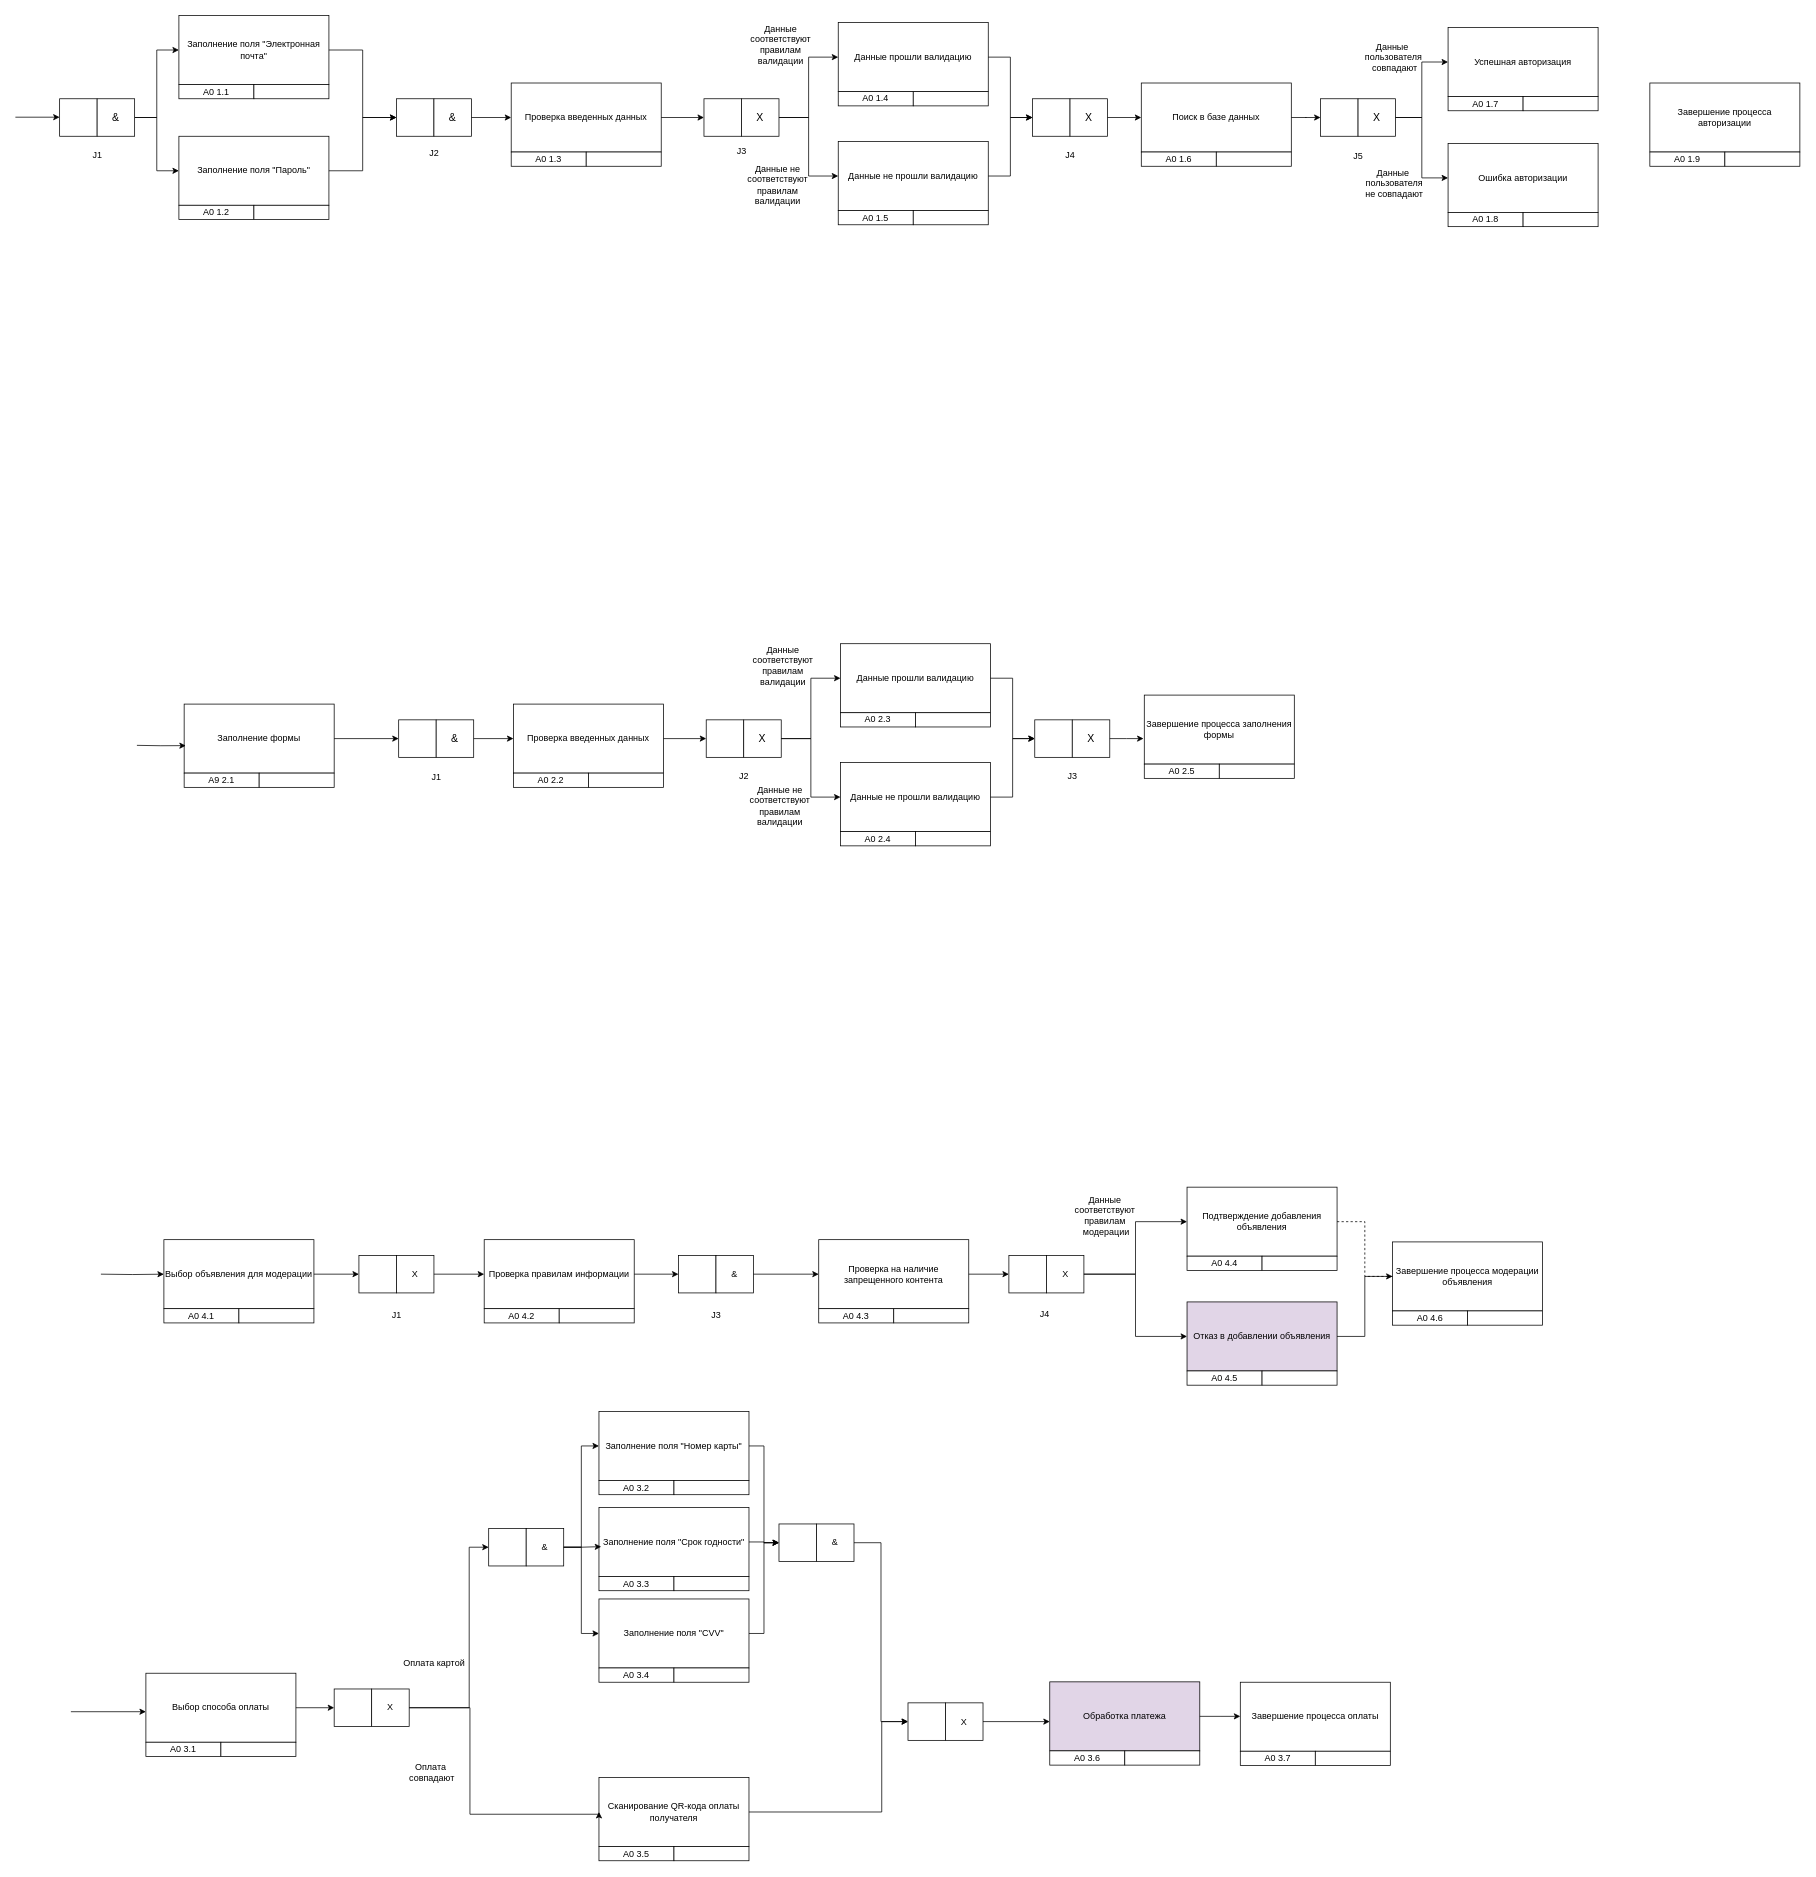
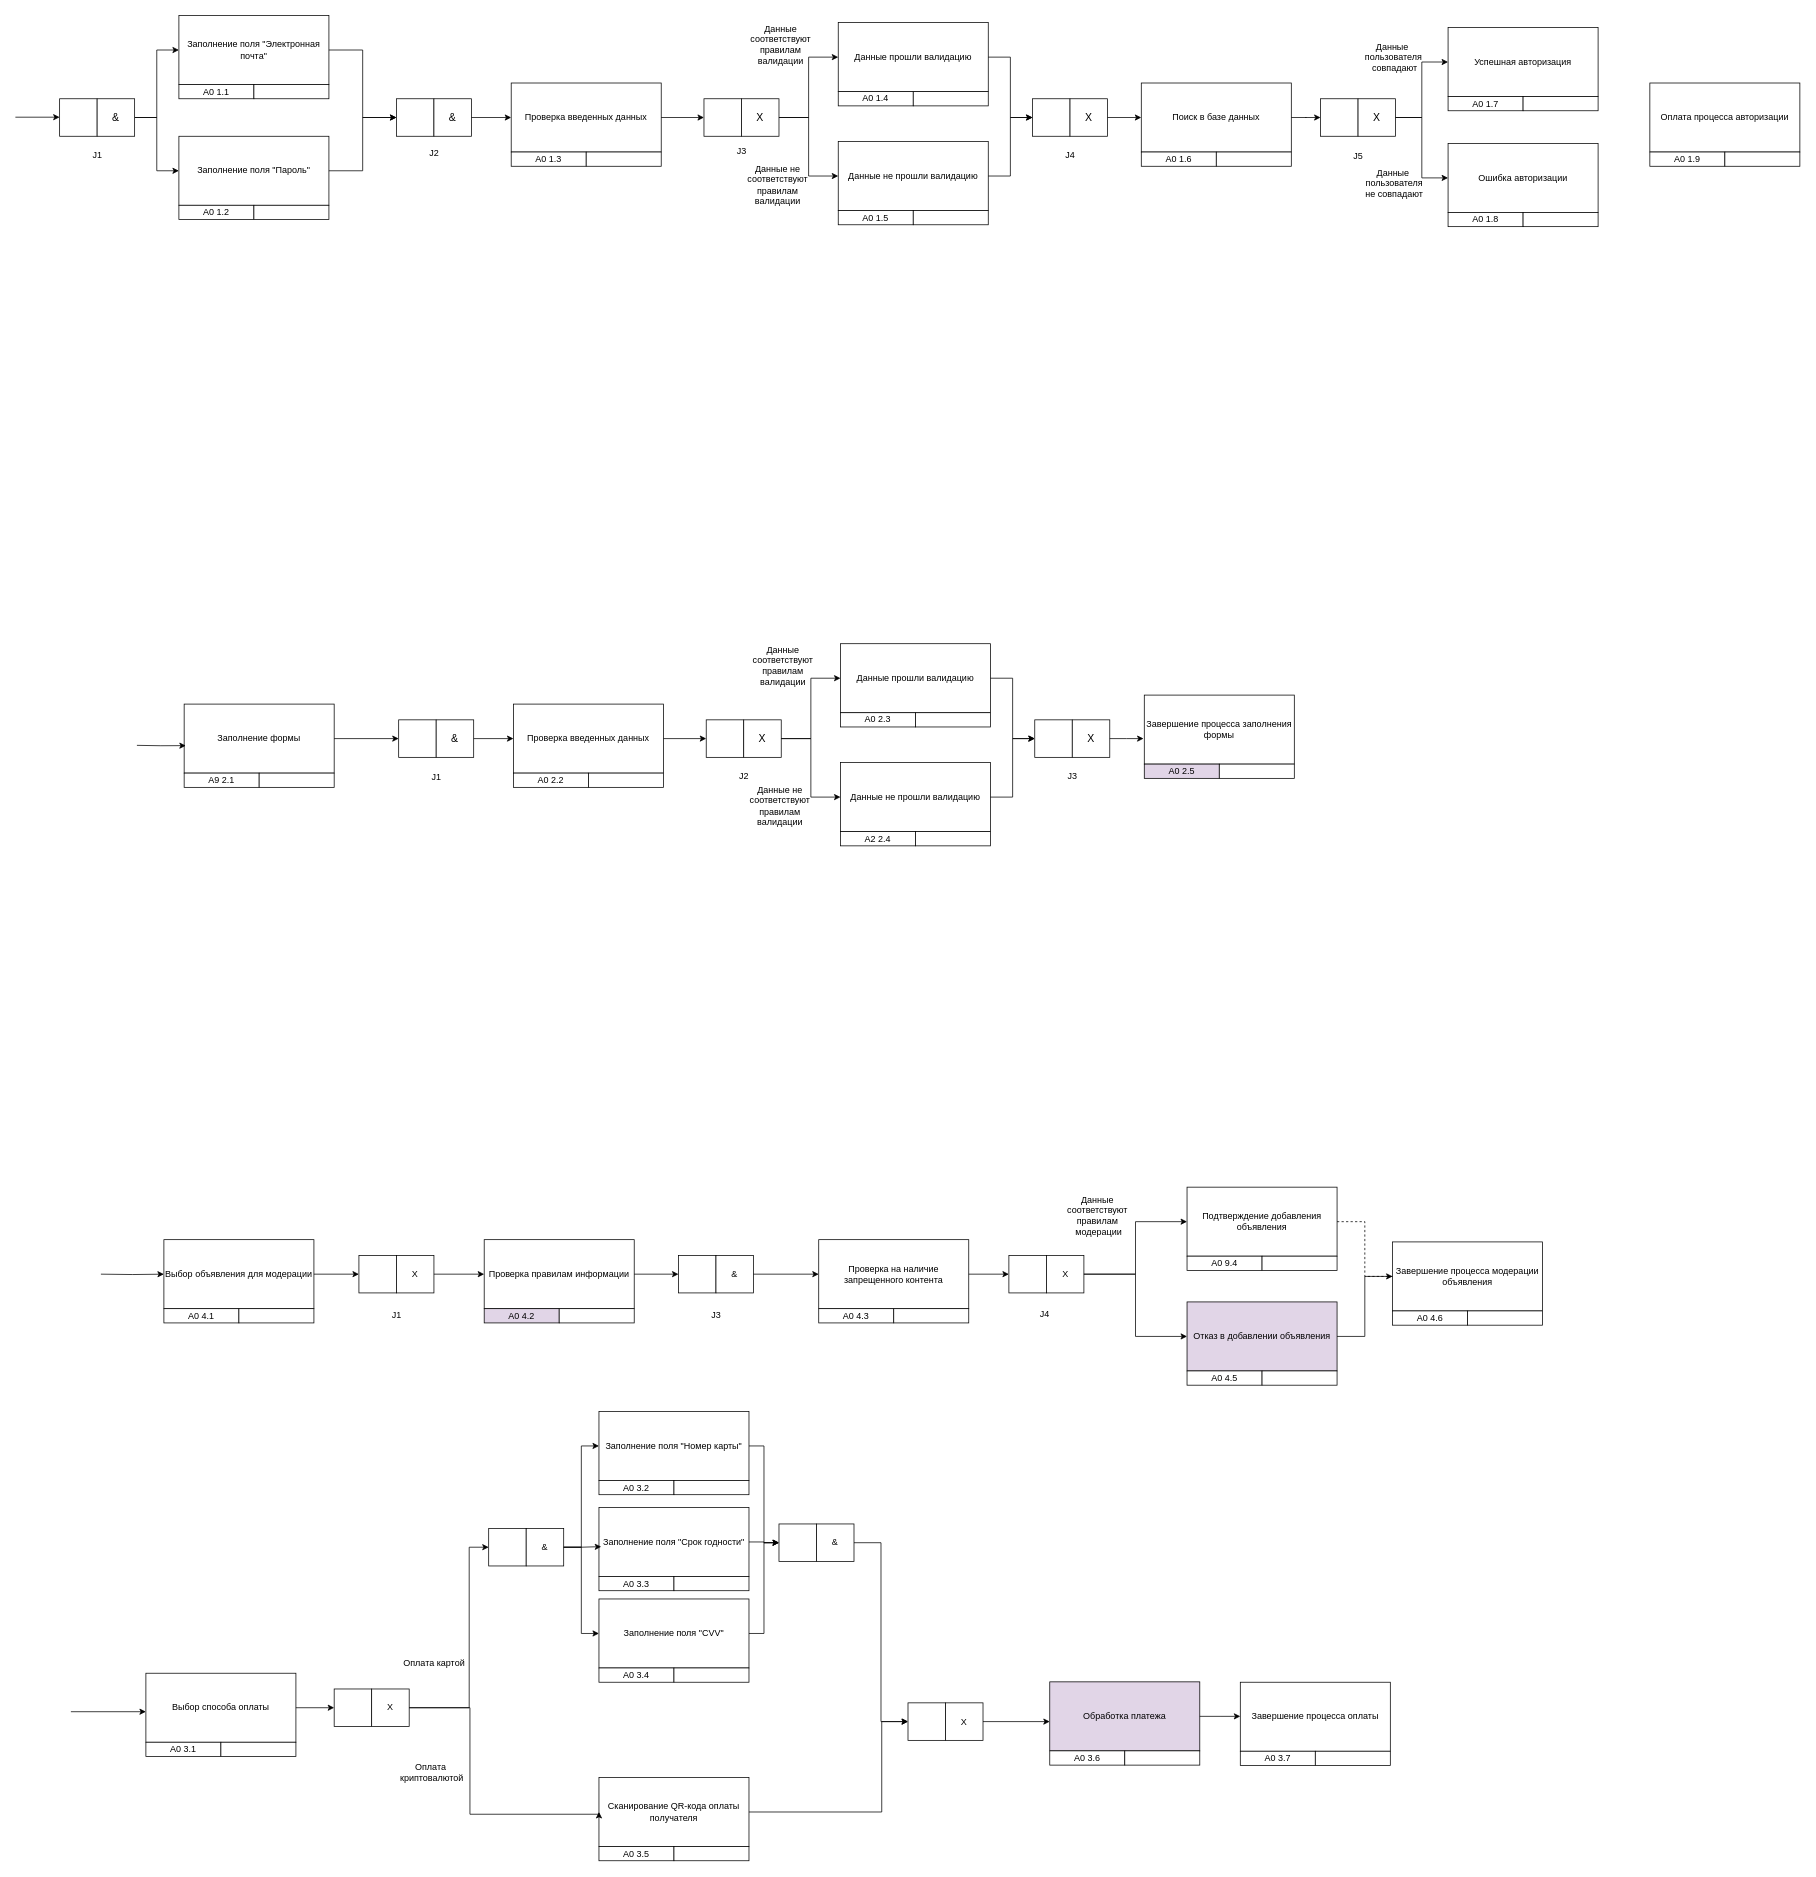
- <mxCell id="70" value="Завершение процесса авторизации" style="whiteSpace=wrap;html=1;" parent="69" vertex="1"><mxGeometry width="200" height="92" as="geometry" /></mxCell>
+ <mxCell id="70" value="Оплата процесса авторизации" style="whiteSpace=wrap;html=1;" parent="69" vertex="1"><mxGeometry width="200" height="92" as="geometry" /></mxCell>
- <mxCell id="107" value="A0 2.5" style="whiteSpace=wrap;html=1;" parent="105" vertex="1"><mxGeometry y="92" width="100" height="19" as="geometry" /></mxCell>
+ <mxCell id="107" value="A0 2.5" style="whiteSpace=wrap;html=1;fillColor=#e1d5e7;" parent="105" vertex="1"><mxGeometry y="92" width="100" height="19" as="geometry" /></mxCell>
- <mxCell id="93" value="A0 2.4" style="whiteSpace=wrap;html=1;" parent="91" vertex="1"><mxGeometry y="92" width="100" height="19" as="geometry" /></mxCell>
+ <mxCell id="93" value="A2 2.4" style="whiteSpace=wrap;html=1;" parent="91" vertex="1"><mxGeometry y="92" width="100" height="19" as="geometry" /></mxCell>
- <mxCell id="158" value="Данные&amp;nbsp;&lt;div&gt;соответствуют&amp;nbsp;&lt;/div&gt;&lt;div&gt;правилам&amp;nbsp;&lt;/div&gt;&lt;div&gt;модерации&lt;/div&gt;" style="text;html=1;align=center;verticalAlign=middle;resizable=0;points=[];autosize=1;strokeColor=none;fillColor=none;" parent="1" vertex="1"><mxGeometry x="1423" y="1585" width="102" height="70" as="geometry" /></mxCell>
+ <mxCell id="158" value="Данные&amp;nbsp;&lt;div&gt;соответствуют&amp;nbsp;&lt;/div&gt;&lt;div&gt;правилам&amp;nbsp;&lt;/div&gt;&lt;div&gt;модерации&lt;/div&gt;" style="text;html=1;align=center;verticalAlign=middle;resizable=0;points=[];autosize=1;strokeColor=none;fillColor=none;" parent="1" vertex="1"><mxGeometry x="1413" y="1585" width="102" height="70" as="geometry" /></mxCell>
- <mxCell id="150" value="A0 4.4" style="whiteSpace=wrap;html=1;" parent="148" vertex="1"><mxGeometry y="92" width="100" height="19" as="geometry" /></mxCell>
+ <mxCell id="150" value="A0 9.4" style="whiteSpace=wrap;html=1;" parent="148" vertex="1"><mxGeometry y="92" width="100" height="19" as="geometry" /></mxCell>
- <mxCell id="125" value="A0 4.2" style="whiteSpace=wrap;html=1;" parent="123" vertex="1"><mxGeometry y="92" width="100" height="19" as="geometry" /></mxCell>
+ <mxCell id="125" value="A0 4.2" style="whiteSpace=wrap;html=1;fillColor=#e1d5e7;" parent="123" vertex="1"><mxGeometry y="92" width="100" height="19" as="geometry" /></mxCell>
- <mxCell id="195" value="Оплата&amp;nbsp;&lt;div&gt;совпадают&lt;/div&gt;" style="text;html=1;align=center;verticalAlign=middle;resizable=0;points=[];autosize=1;strokeColor=none;fillColor=none;" parent="1" vertex="1"><mxGeometry x="523" y="2341" width="103" height="41" as="geometry" /></mxCell>
+ <mxCell id="195" value="Оплата&amp;nbsp;&lt;div&gt;криптовалютой&lt;/div&gt;" style="text;html=1;align=center;verticalAlign=middle;resizable=0;points=[];autosize=1;strokeColor=none;fillColor=none;" parent="1" vertex="1"><mxGeometry x="523" y="2341" width="103" height="41" as="geometry" /></mxCell>
